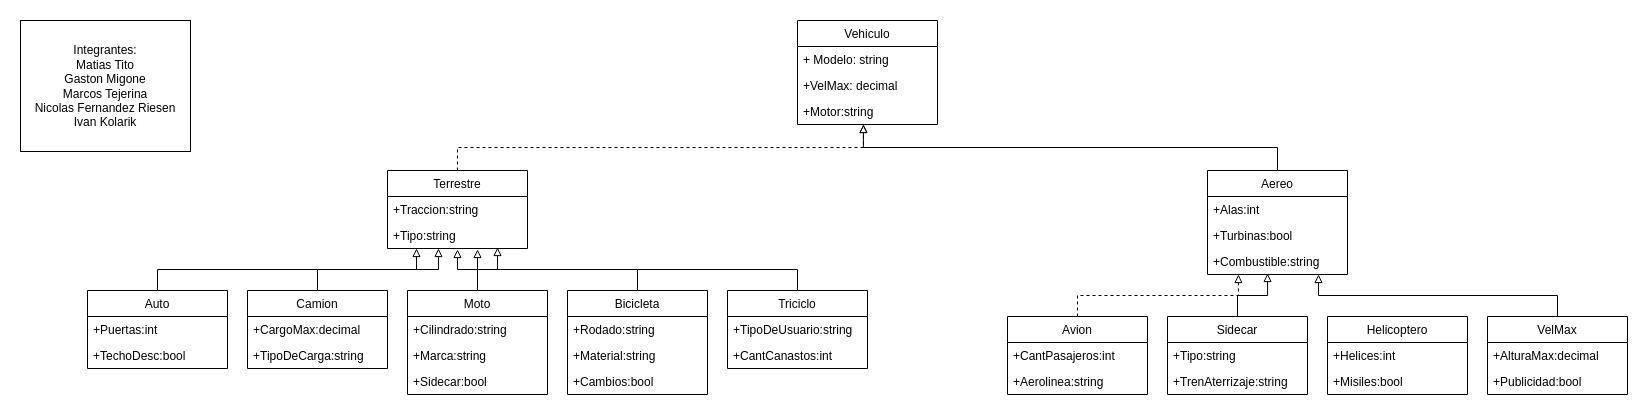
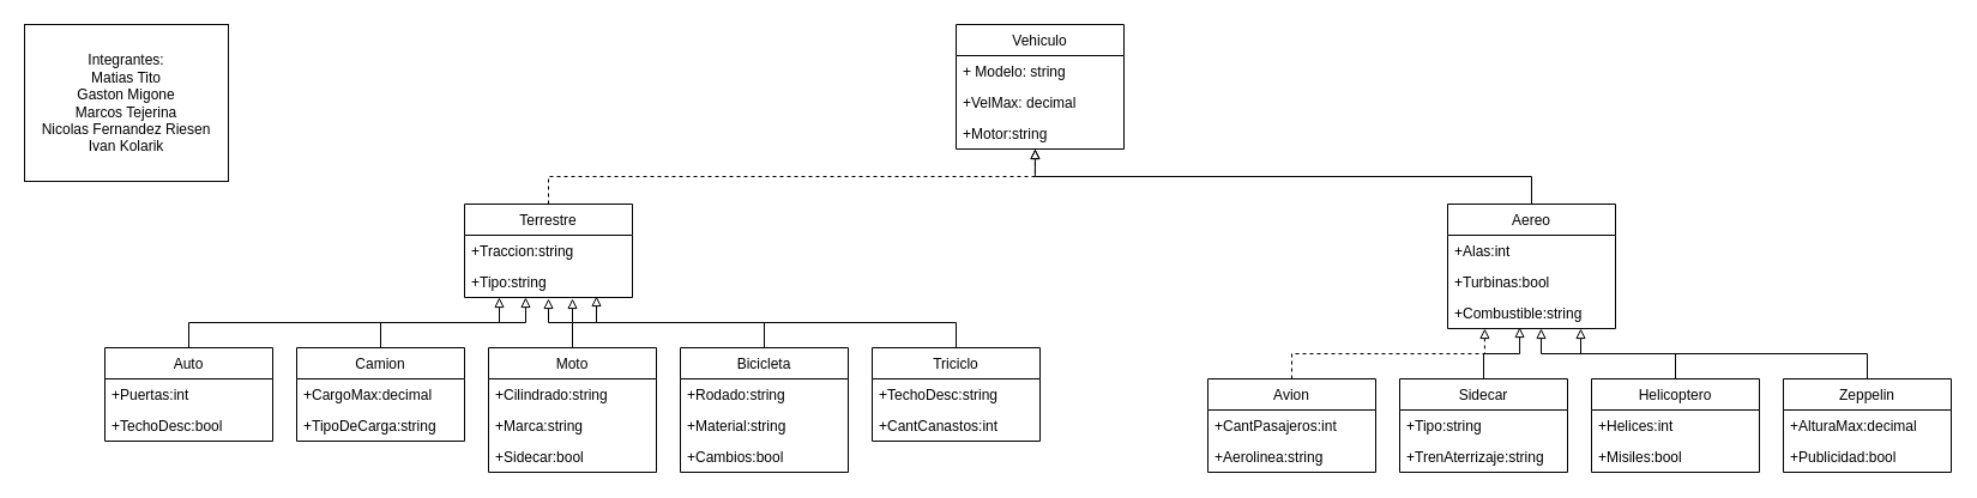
+ <mxCell id="37" style="edgeStyle=orthogonalEdgeStyle;rounded=0;orthogonalLoop=1;jettySize=auto;html=1;exitX=0.5;exitY=0;exitDx=0;exitDy=0;entryX=0.557;entryY=1;entryDx=0;entryDy=0;entryPerimeter=0;strokeColor=default;strokeWidth=1;endArrow=block;endFill=0;" edge="1" parent="1" source="38" target="19"><mxGeometry relative="1" as="geometry" /></mxCell>
- <mxCell id="35" value="+TipoDeUsuario:string" style="text;strokeColor=none;fillColor=none;align=left;verticalAlign=top;spacingLeft=4;spacingRight=4;overflow=hidden;rotatable=0;points=[[0,0.5],[1,0.5]];portConstraint=eastwest;" vertex="1" parent="34"><mxGeometry y="26" width="140" height="26" as="geometry" /></mxCell>
+ <mxCell id="35" value="+TechoDesc:string" style="text;strokeColor=none;fillColor=none;align=left;verticalAlign=top;spacingLeft=4;spacingRight=4;overflow=hidden;rotatable=0;points=[[0,0.5],[1,0.5]];portConstraint=eastwest;" vertex="1" parent="34"><mxGeometry y="26" width="140" height="26" as="geometry" /></mxCell>
- <mxCell id="50" value="VelMax" style="swimlane;fontStyle=0;childLayout=stackLayout;horizontal=1;startSize=26;fillColor=none;horizontalStack=0;resizeParent=1;resizeParentMax=0;resizeLast=0;collapsible=1;marginBottom=0;" vertex="1" parent="1"><mxGeometry x="1487" y="316" width="140" height="78" as="geometry" /></mxCell>
+ <mxCell id="50" value="Zeppelin" style="swimlane;fontStyle=0;childLayout=stackLayout;horizontal=1;startSize=26;fillColor=none;horizontalStack=0;resizeParent=1;resizeParentMax=0;resizeLast=0;collapsible=1;marginBottom=0;" vertex="1" parent="1"><mxGeometry x="1487" y="316" width="140" height="78" as="geometry" /></mxCell>
